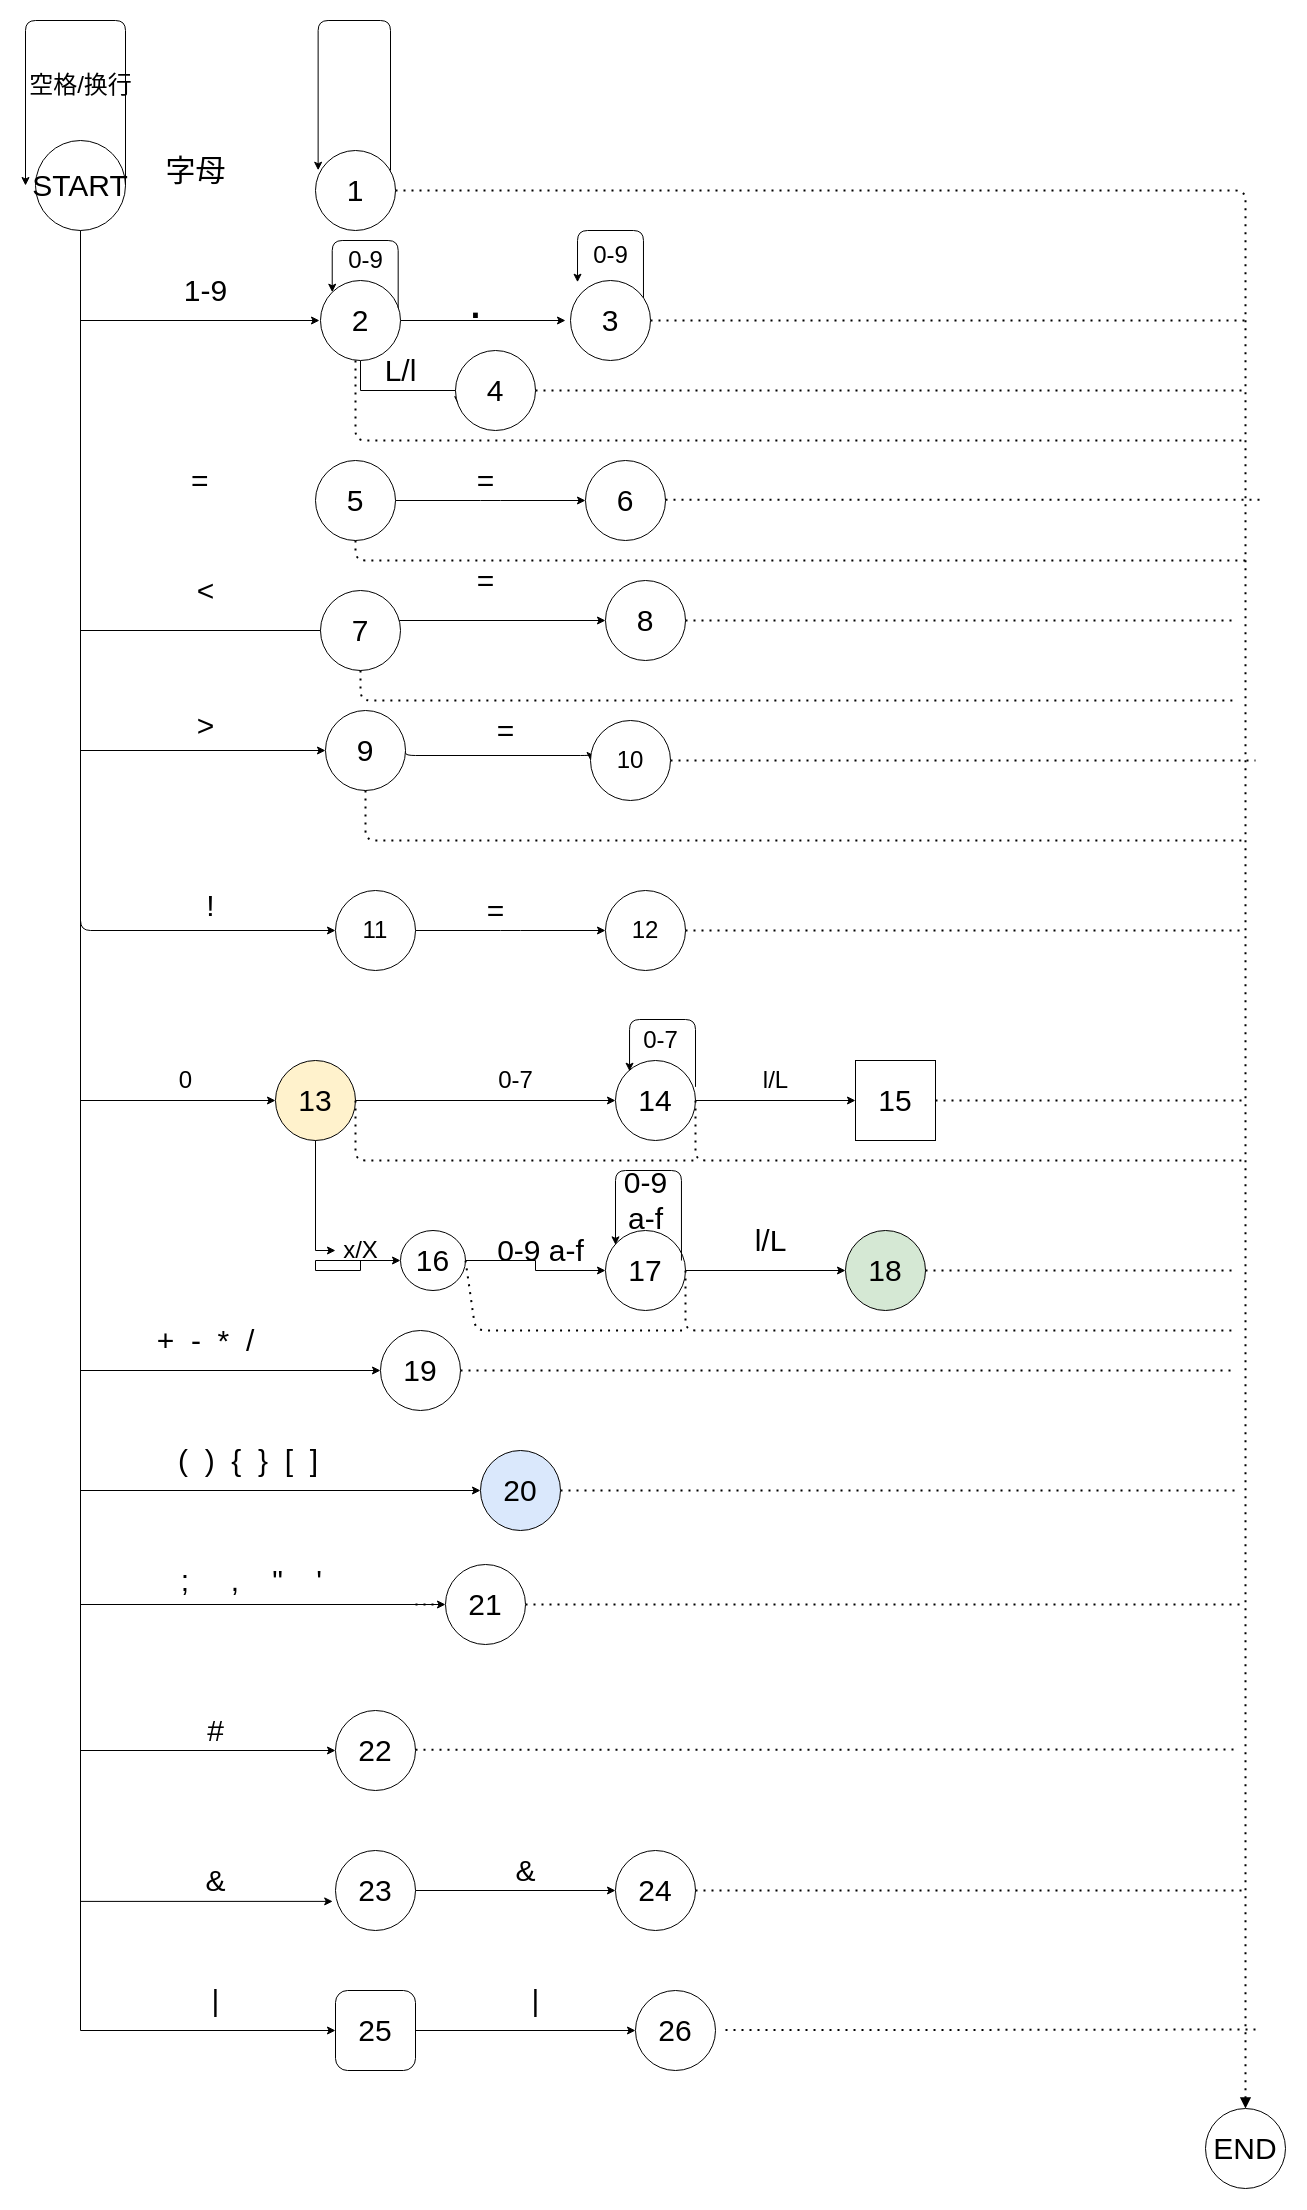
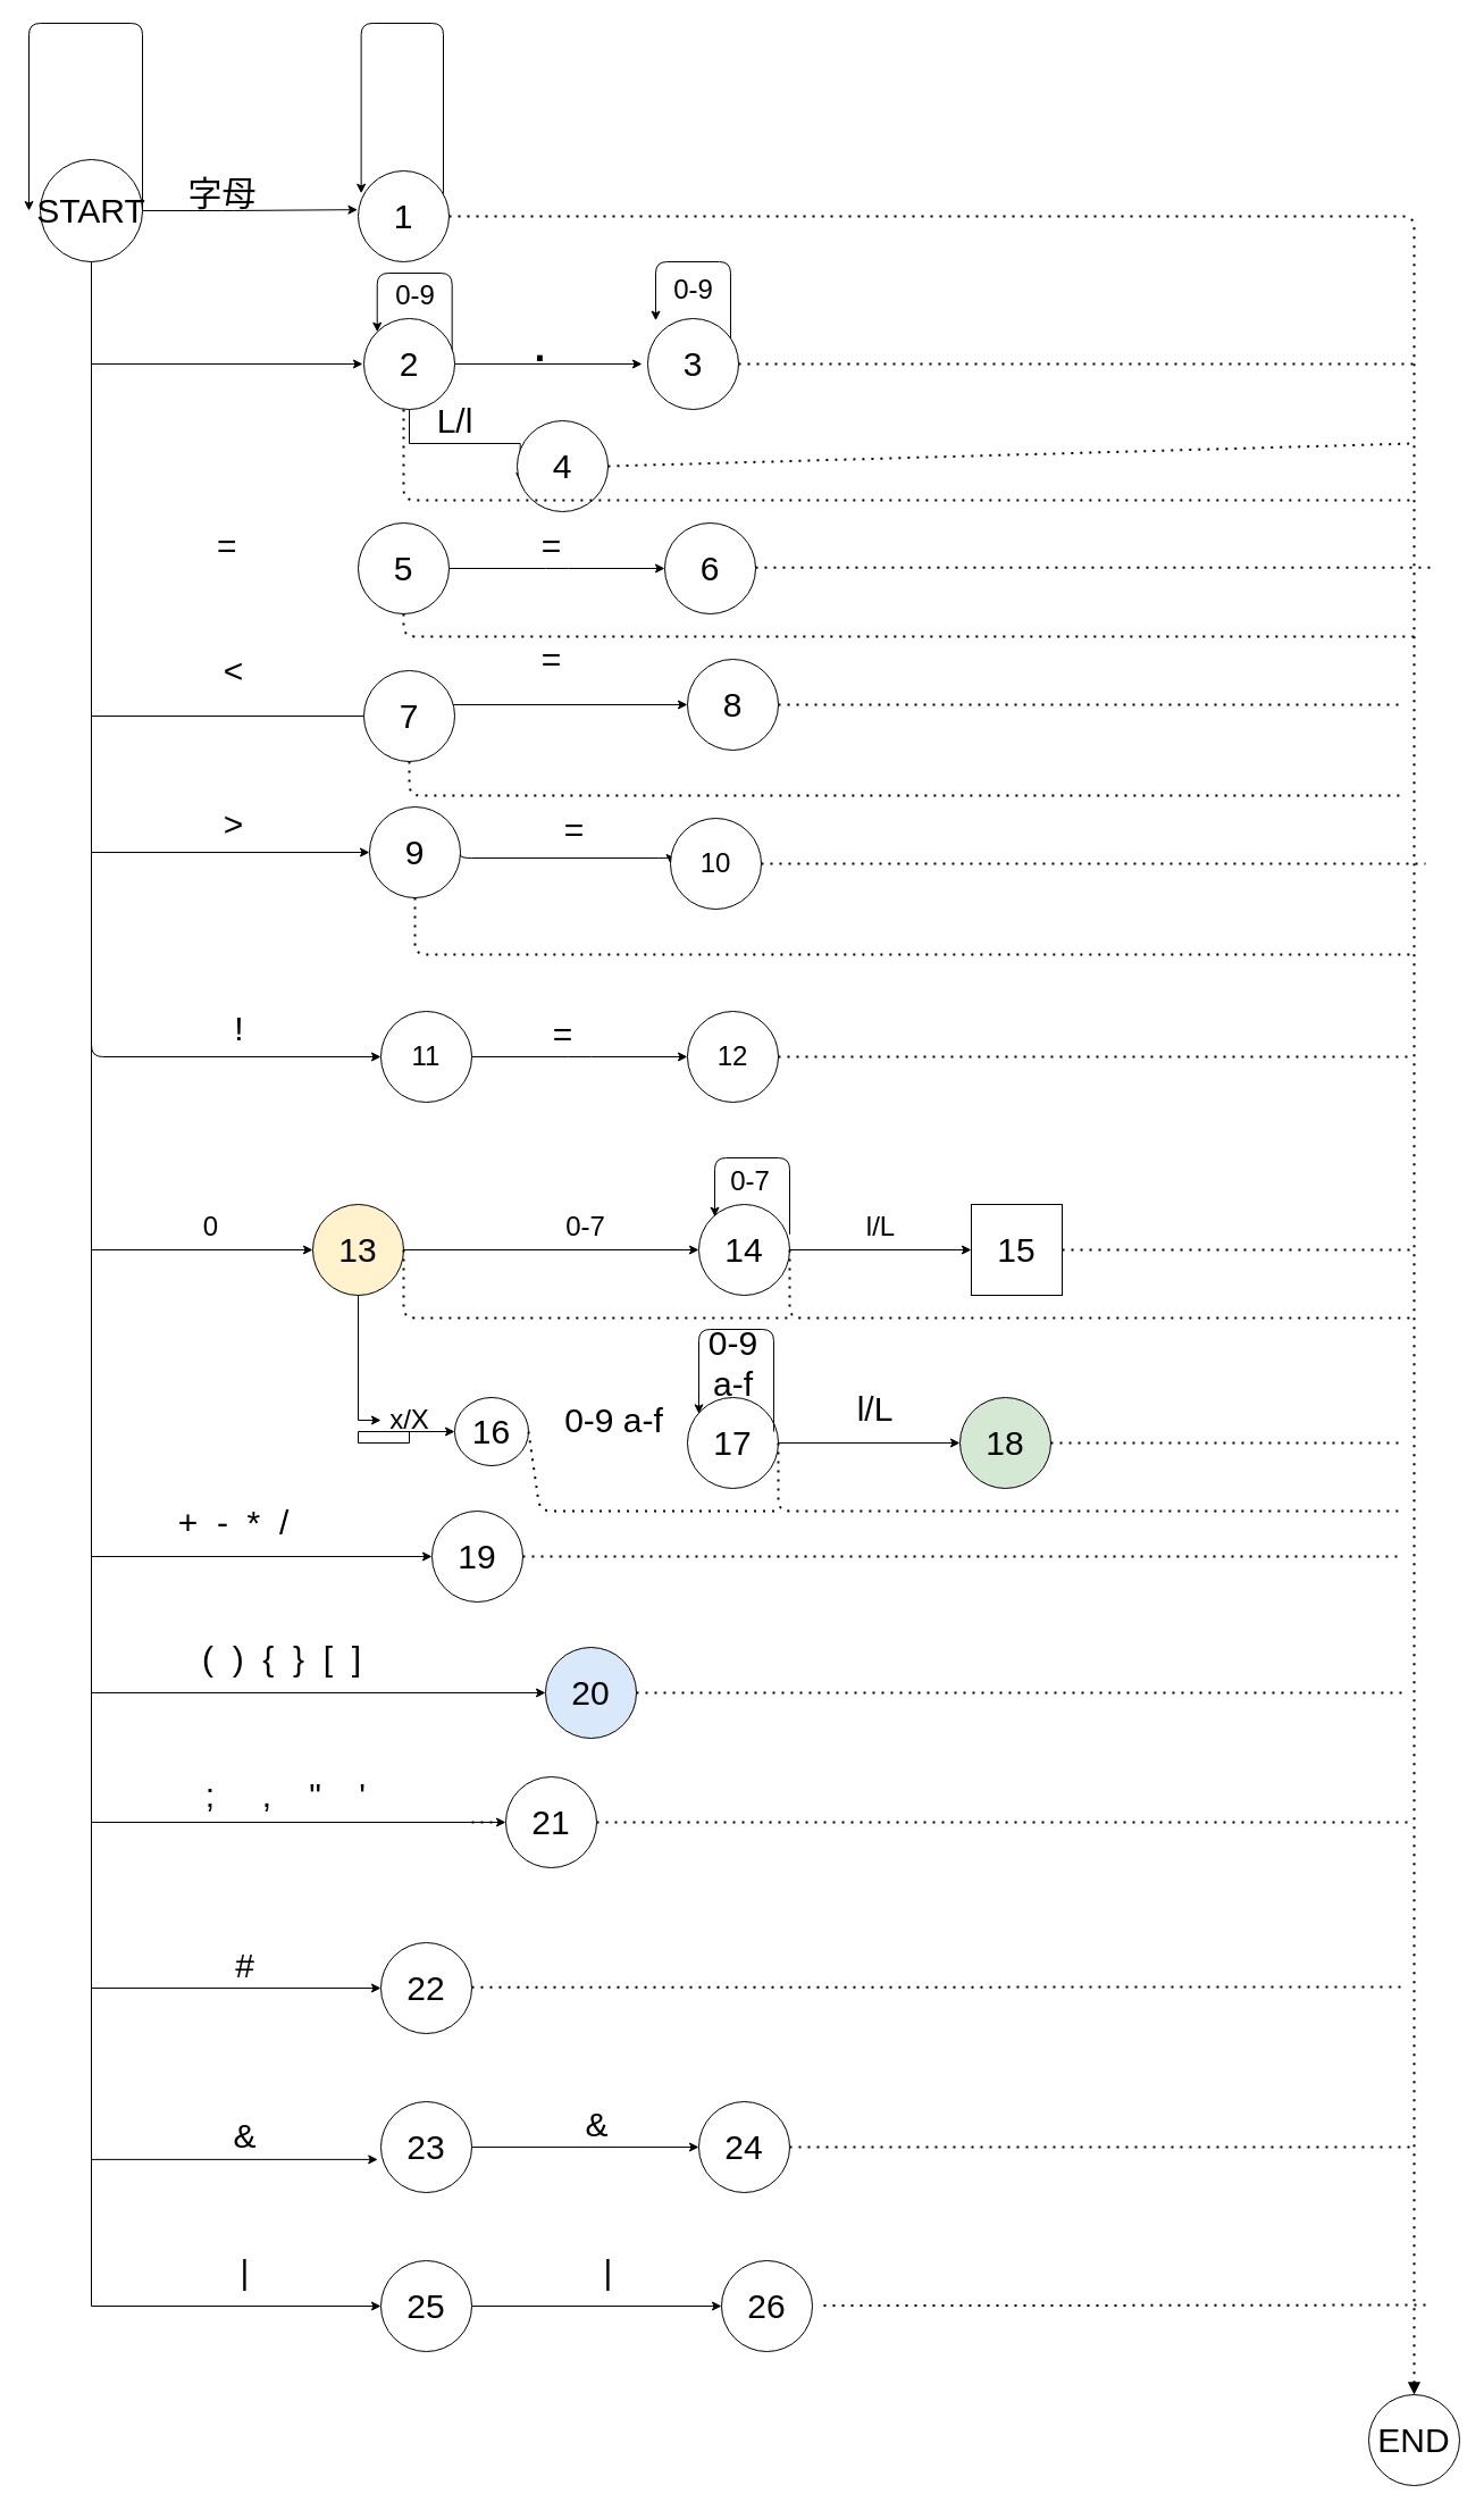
- <mxCell id="15" value="&lt;font style=&quot;font-size: 24px&quot;&gt;空格/换行&lt;/font&gt;" style="text;html=1;align=center;verticalAlign=middle;resizable=0;points=[];autosize=1;fontSize=24;" parent="1" vertex="1"><mxGeometry x="20" y="70" width="120" height="30" as="geometry" /></mxCell>
+ <mxCell id="16" value="" style="endArrow=classic;html=1;exitX=1;exitY=0.5;exitDx=0;exitDy=0;entryX=-0.007;entryY=0.427;entryDx=0;entryDy=0;entryPerimeter=0;" parent="1" source="13" target="18" edge="1"><mxGeometry width="50" height="50" relative="1" as="geometry"><mxPoint x="205" y="170" as="sourcePoint" /><mxPoint x="305" y="185" as="targetPoint" /><Array as="points"><mxPoint x="205" y="185" /></Array></mxGeometry></mxCell>
- <mxCell id="21" value="1-9" style="text;html=1;align=center;verticalAlign=middle;resizable=0;points=[];autosize=1;fontSize=30;" parent="1" vertex="1"><mxGeometry x="175" y="270" width="60" height="40" as="geometry" /></mxCell>
- <mxCell id="98" value="4" style="ellipse;whiteSpace=wrap;html=1;aspect=fixed;fontSize=30;" vertex="1" parent="1"><mxGeometry x="455" y="350" width="80" height="80" as="geometry" /></mxCell>
+ <mxCell id="98" value="4" style="ellipse;whiteSpace=wrap;html=1;aspect=fixed;fontSize=30;" vertex="1" parent="1"><mxGeometry x="455" y="370" width="80" height="80" as="geometry" /></mxCell>
- <mxCell id="102" style="edgeStyle=orthogonalEdgeStyle;rounded=0;orthogonalLoop=1;jettySize=auto;html=1;entryX=0;entryY=0.5;entryDx=0;entryDy=0;fontSize=30;" edge="1" parent="1" source="103" target="105"><mxGeometry relative="1" as="geometry" /></mxCell>
- <mxCell id="85" value="25" style="whiteSpace=wrap;html=1;aspect=fixed;fontSize=30;rounded=1;" vertex="1" parent="1"><mxGeometry x="335" y="1990" width="80" height="80" as="geometry" /></mxCell>
+ <mxCell id="85" value="25" style="ellipse;whiteSpace=wrap;html=1;aspect=fixed;fontSize=30;" vertex="1" parent="1"><mxGeometry x="335" y="1990" width="80" height="80" as="geometry" /></mxCell>
